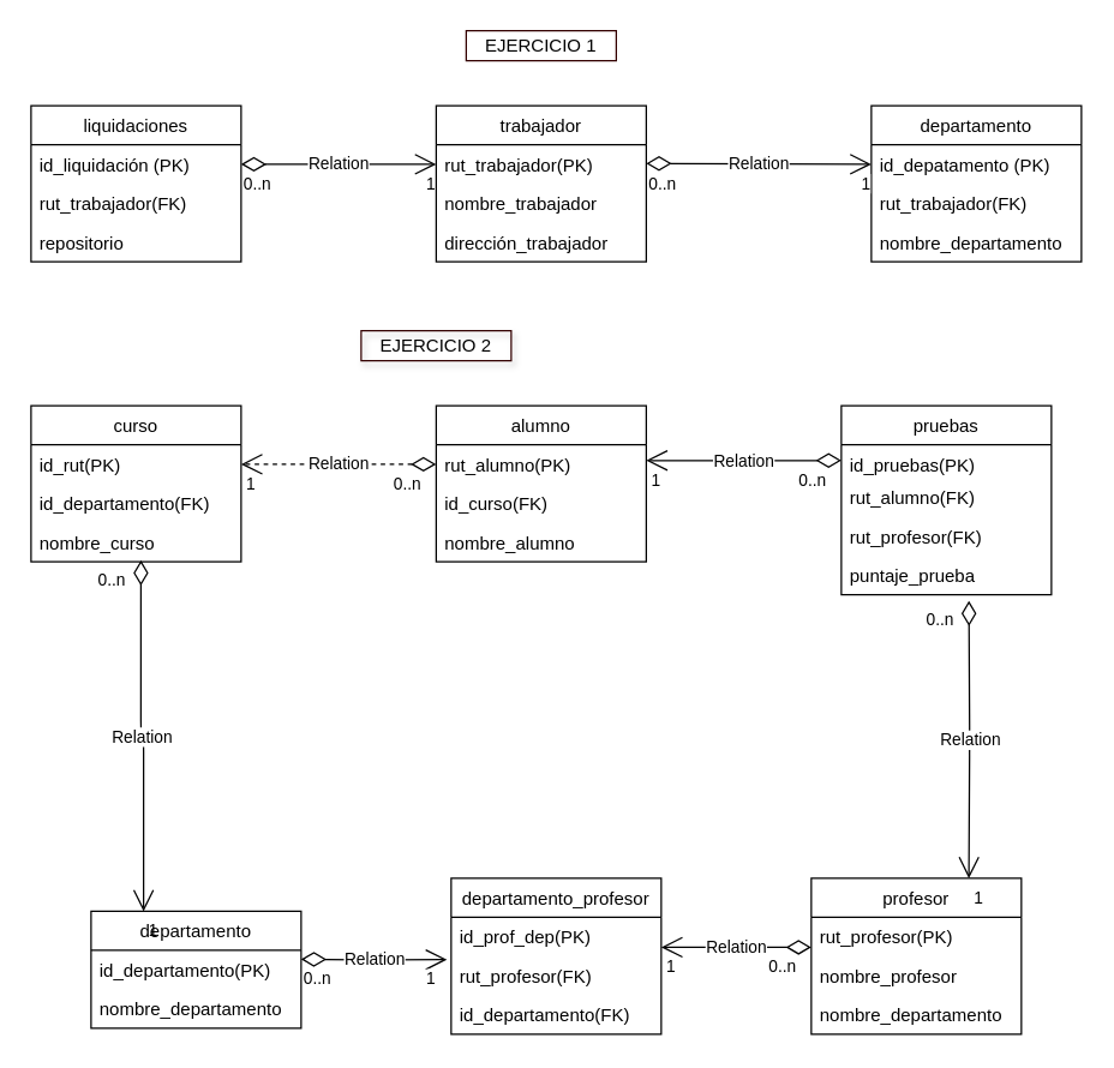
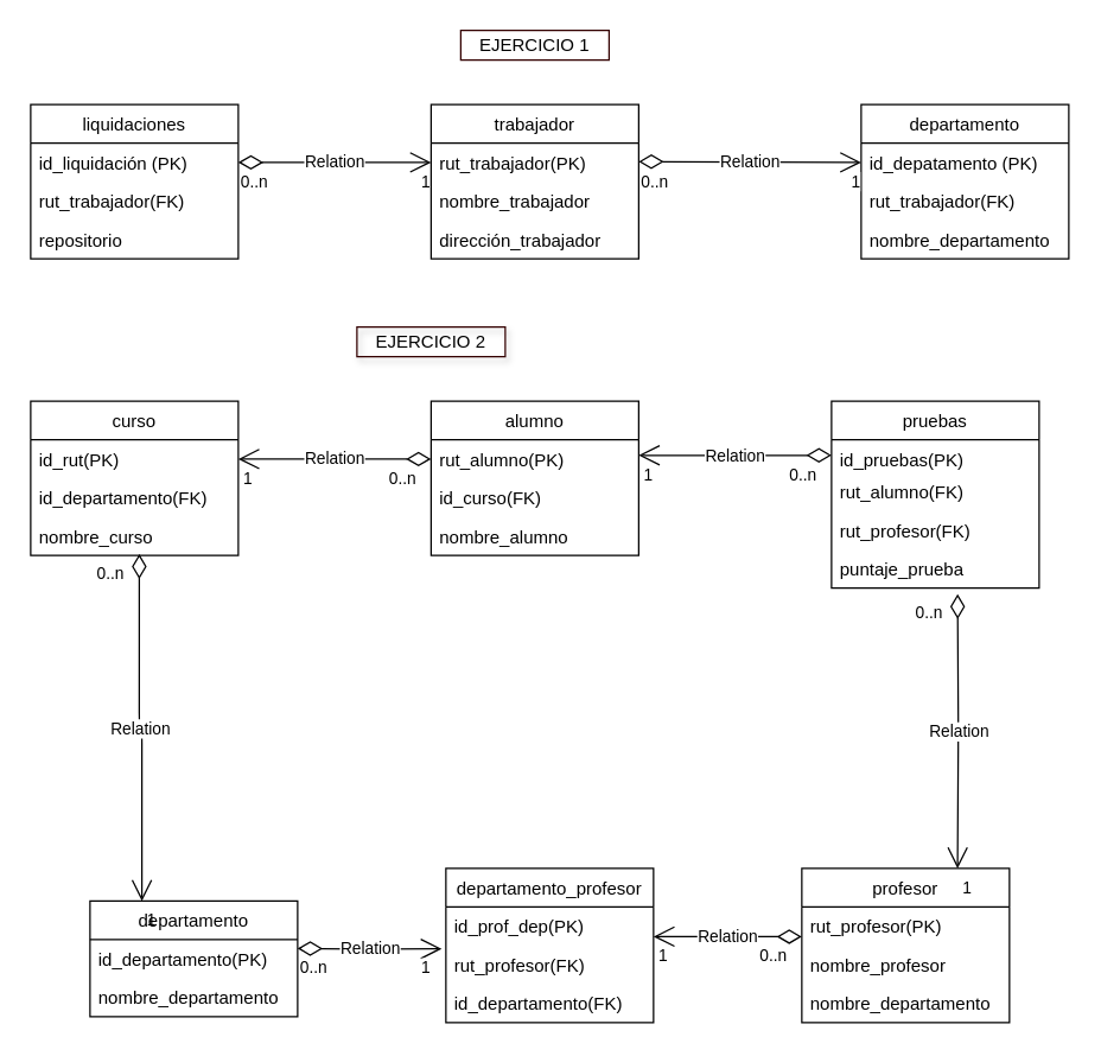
- <mxCell id="33" value="Relation" style="endArrow=open;html=1;endSize=12;startArrow=diamondThin;startSize=14;startFill=0;edgeStyle=orthogonalEdgeStyle;entryX=1;entryY=0.5;entryDx=0;entryDy=0;exitX=0;exitY=0.5;exitDx=0;exitDy=0;dashed=1;" parent="1" source="21" target="25" edge="1"><mxGeometry relative="1" as="geometry"><mxPoint x="200" y="399.5" as="sourcePoint" /><mxPoint x="350" y="400" as="targetPoint" /><Array as="points" /></mxGeometry></mxCell>
+ <mxCell id="33" value="Relation" style="endArrow=open;html=1;endSize=12;startArrow=diamondThin;startSize=14;startFill=0;edgeStyle=orthogonalEdgeStyle;entryX=1;entryY=0.5;entryDx=0;entryDy=0;exitX=0;exitY=0.5;exitDx=0;exitDy=0;" parent="1" source="21" target="25" edge="1"><mxGeometry relative="1" as="geometry"><mxPoint x="200" y="399.5" as="sourcePoint" /><mxPoint x="350" y="400" as="targetPoint" /><Array as="points" /></mxGeometry></mxCell>
